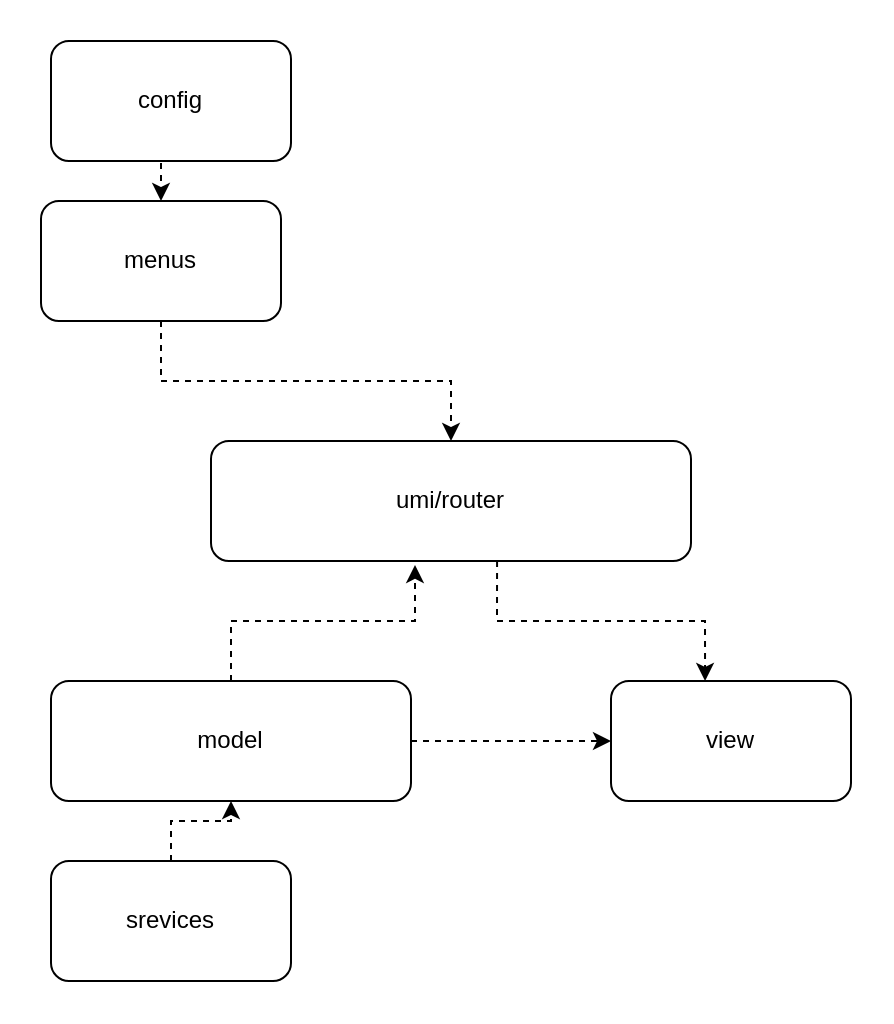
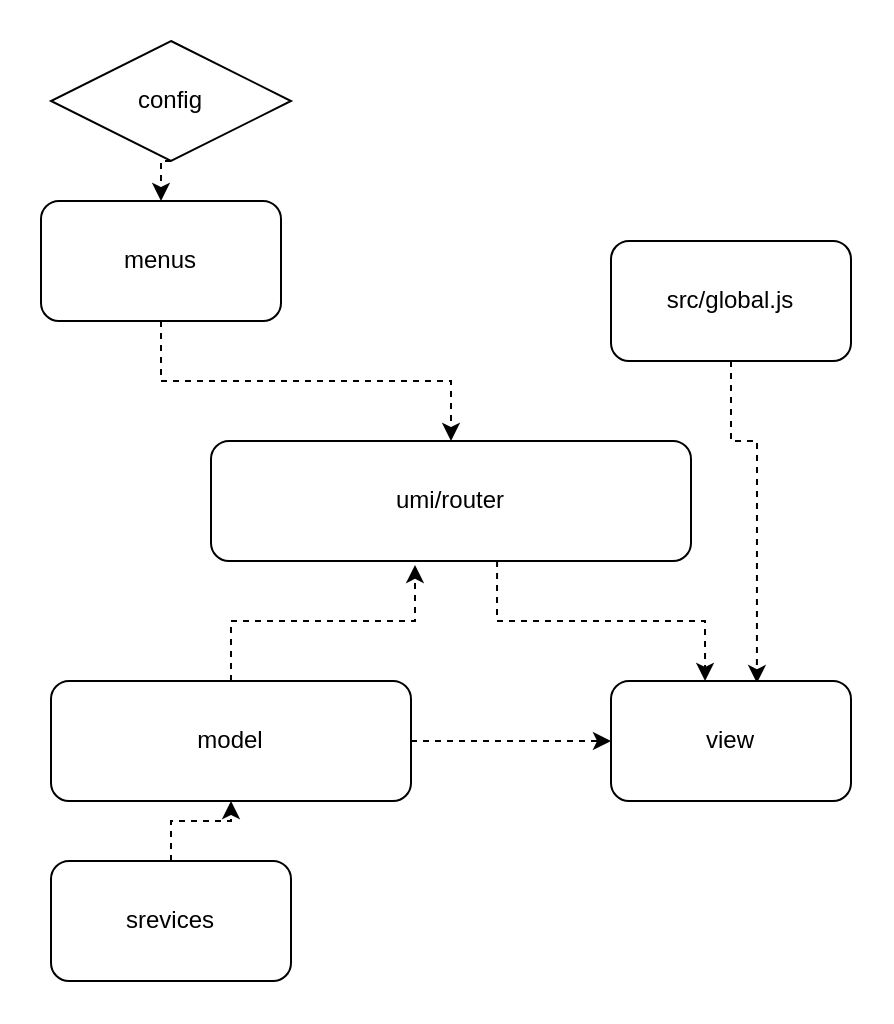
- <mxCell id="3" value="config" style="rounded=1;whiteSpace=wrap;html=1;" parent="1" vertex="1"><mxGeometry x="25" y="20" width="120" height="60" as="geometry" /></mxCell>
+ <mxCell id="3" value="config" style="rhombus;whiteSpace=wrap;html=1;" parent="1" vertex="1"><mxGeometry x="25" y="20" width="120" height="60" as="geometry" /></mxCell>
+ <mxCell id="7" value="src/global.js" style="rounded=1;whiteSpace=wrap;html=1;" parent="1" vertex="1"><mxGeometry x="305" y="120" width="120" height="60" as="geometry" /></mxCell>
+ <mxCell id="6" style="edgeStyle=orthogonalEdgeStyle;rounded=0;orthogonalLoop=1;jettySize=auto;html=1;exitX=0.5;exitY=1;exitDx=0;exitDy=0;entryX=0.608;entryY=0.017;entryDx=0;entryDy=0;entryPerimeter=0;dashed=1;" parent="1" source="7" target="15" edge="1"><mxGeometry relative="1" as="geometry"><Array as="points"><mxPoint x="365" y="220" /><mxPoint x="378" y="220" /></Array></mxGeometry></mxCell>
